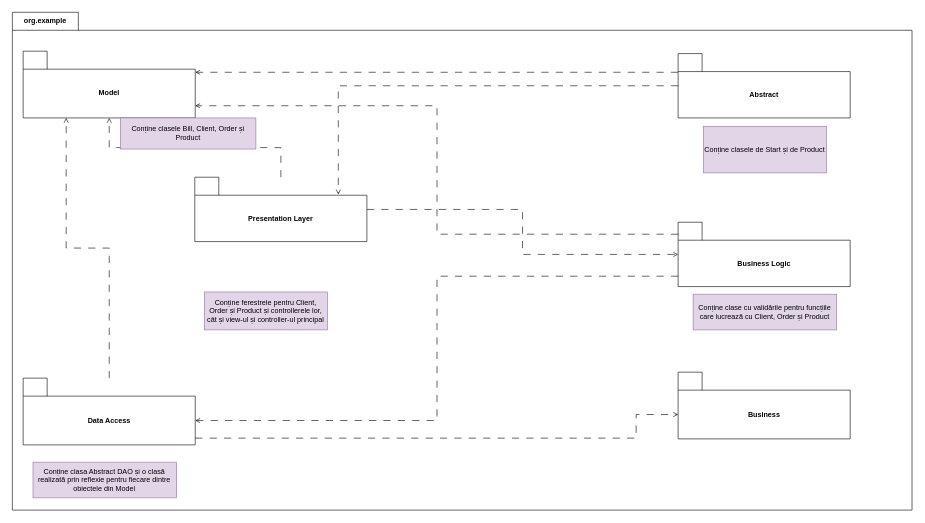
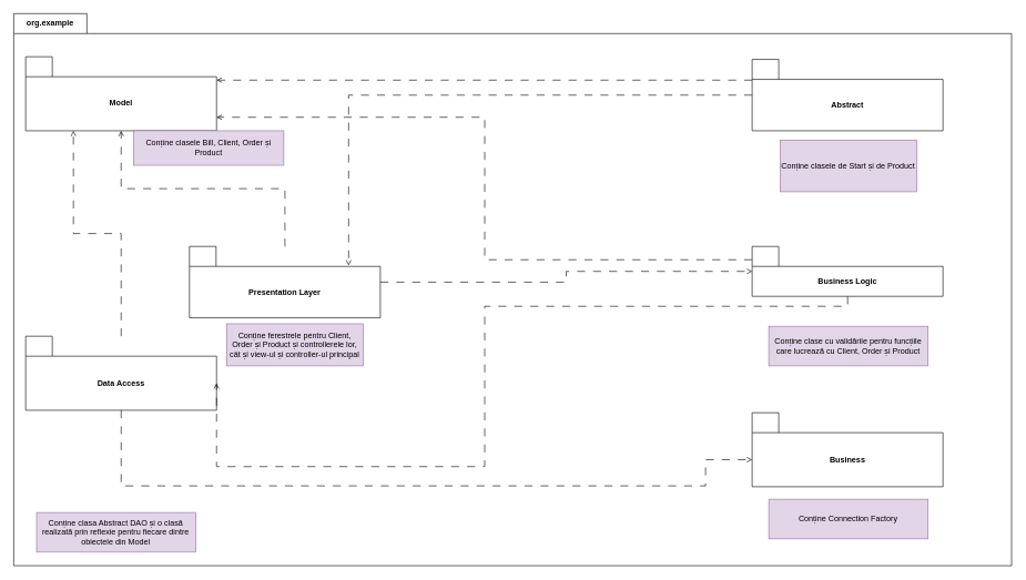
- <mxCell id="7" value="Presentation Layer" style="shape=folder;fontStyle=1;tabWidth=40;tabHeight=30;tabPosition=left;html=1;boundedLbl=1;whiteSpace=wrap;" parent="2" vertex="1"><mxGeometry x="304.177" y="275.005" width="286.89" height="107.301" as="geometry" /></mxCell>
+ <mxCell id="7" value="Presentation Layer" style="shape=folder;fontStyle=1;tabWidth=40;tabHeight=30;tabPosition=left;html=1;boundedLbl=1;whiteSpace=wrap;" parent="2" vertex="1"><mxGeometry x="264.177" y="350.005" width="286.89" height="107.301" as="geometry" /></mxCell>
- <mxCell id="8" value="Business Logic" style="shape=folder;fontStyle=1;tabWidth=40;tabHeight=30;tabPosition=left;html=1;boundedLbl=1;whiteSpace=wrap;" parent="2" vertex="1"><mxGeometry x="1110.002" y="350.01" width="286.89" height="107.301" as="geometry" /></mxCell>
+ <mxCell id="8" value="Business Logic" style="shape=folder;fontStyle=1;tabWidth=40;tabHeight=30;tabPosition=left;html=1;boundedLbl=1;whiteSpace=wrap;" parent="2" vertex="1"><mxGeometry x="1110.002" y="350.01" width="286.89" height="75" as="geometry" /></mxCell>
- <mxCell id="16" value="Data Access" style="shape=folder;fontStyle=1;tabWidth=40;tabHeight=30;tabPosition=left;html=1;boundedLbl=1;whiteSpace=wrap;" vertex="1" parent="2"><mxGeometry x="17.997" y="609.999" width="286.89" height="111.289" as="geometry" /></mxCell>
+ <mxCell id="16" value="Data Access" style="shape=folder;fontStyle=1;tabWidth=40;tabHeight=30;tabPosition=left;html=1;boundedLbl=1;whiteSpace=wrap;" vertex="1" parent="2"><mxGeometry x="17.997" y="484.999" width="286.89" height="111.289" as="geometry" /></mxCell>
+ <mxCell id="18" value="Conține Connection Factory" style="text;html=1;align=center;verticalAlign=middle;whiteSpace=wrap;rounded=0;fillColor=#e1d5e7;strokeColor=#9673a6;" vertex="1" parent="2"><mxGeometry x="1135" y="730" width="239.45" height="59.58" as="geometry" /></mxCell>
